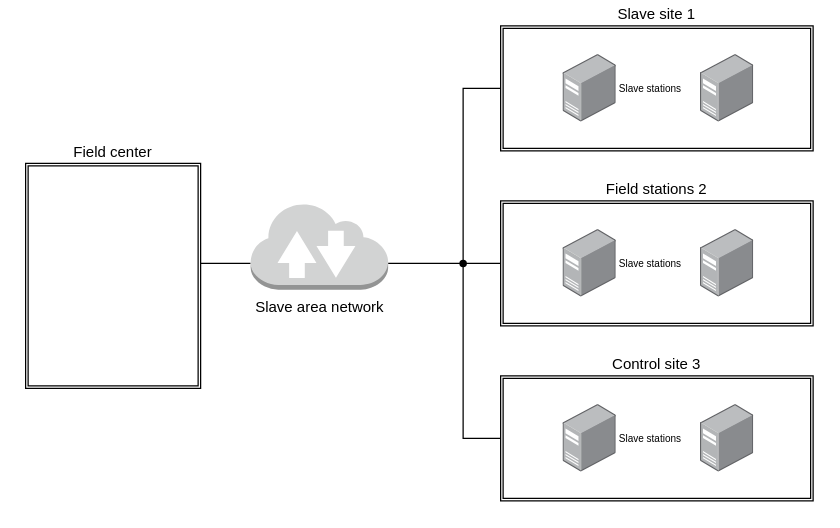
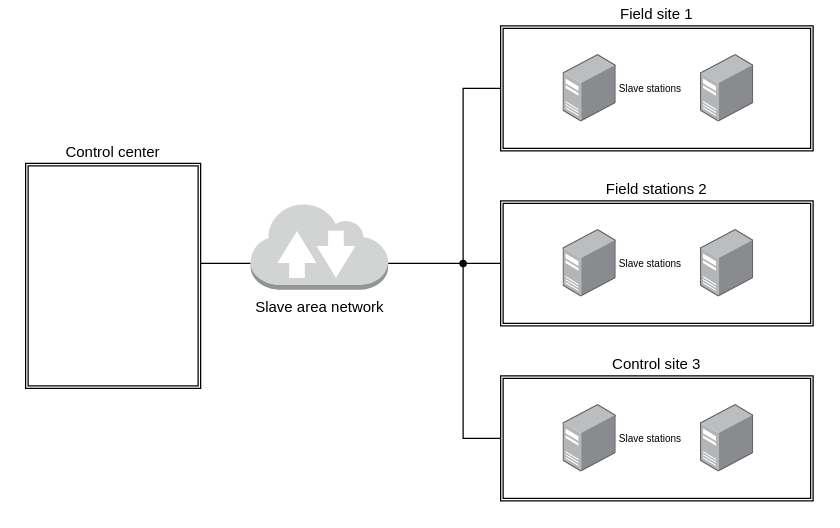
- <mxCell id="8" value="&lt;div&gt;Slave site 1&lt;/div&gt;" style="shape=ext;double=1;rounded=0;whiteSpace=wrap;html=1;fillColor=none;labelPosition=center;verticalLabelPosition=top;align=center;verticalAlign=bottom;" vertex="1" parent="7"><mxGeometry width="250" height="100" as="geometry" /></mxCell>
+ <mxCell id="8" value="&lt;div&gt;Field site 1&lt;/div&gt;" style="shape=ext;double=1;rounded=0;whiteSpace=wrap;html=1;fillColor=none;labelPosition=center;verticalLabelPosition=top;align=center;verticalAlign=bottom;" vertex="1" parent="7"><mxGeometry width="250" height="100" as="geometry" /></mxCell>
- <mxCell id="21" value="&lt;div&gt;Field center&lt;/div&gt;" style="shape=ext;double=1;rounded=0;whiteSpace=wrap;html=1;fillColor=none;labelPosition=center;verticalLabelPosition=top;align=center;verticalAlign=bottom;" vertex="1" parent="1"><mxGeometry x="20" y="130" width="140" height="180" as="geometry" /></mxCell>
+ <mxCell id="21" value="&lt;div&gt;Control center&lt;/div&gt;" style="shape=ext;double=1;rounded=0;whiteSpace=wrap;html=1;fillColor=none;labelPosition=center;verticalLabelPosition=top;align=center;verticalAlign=bottom;" vertex="1" parent="1"><mxGeometry x="20" y="130" width="140" height="180" as="geometry" /></mxCell>
